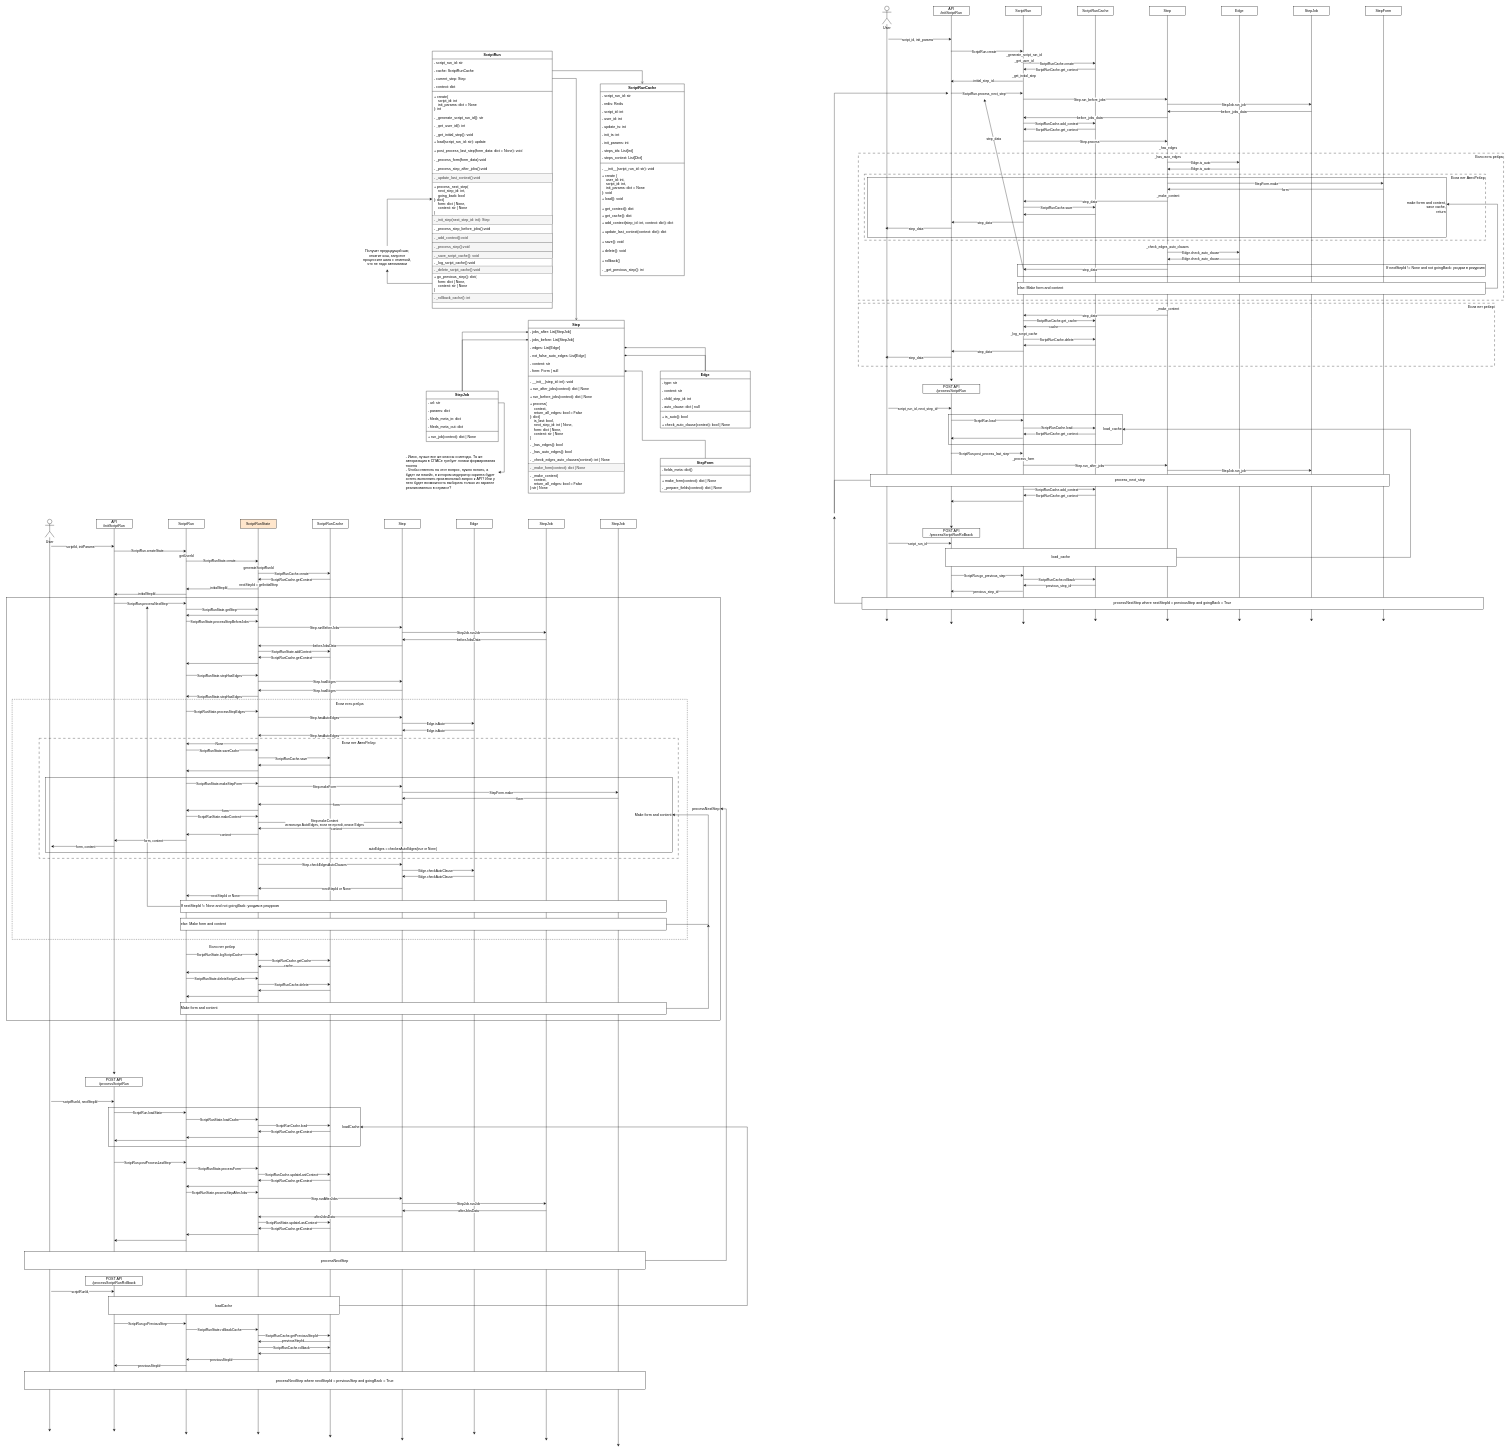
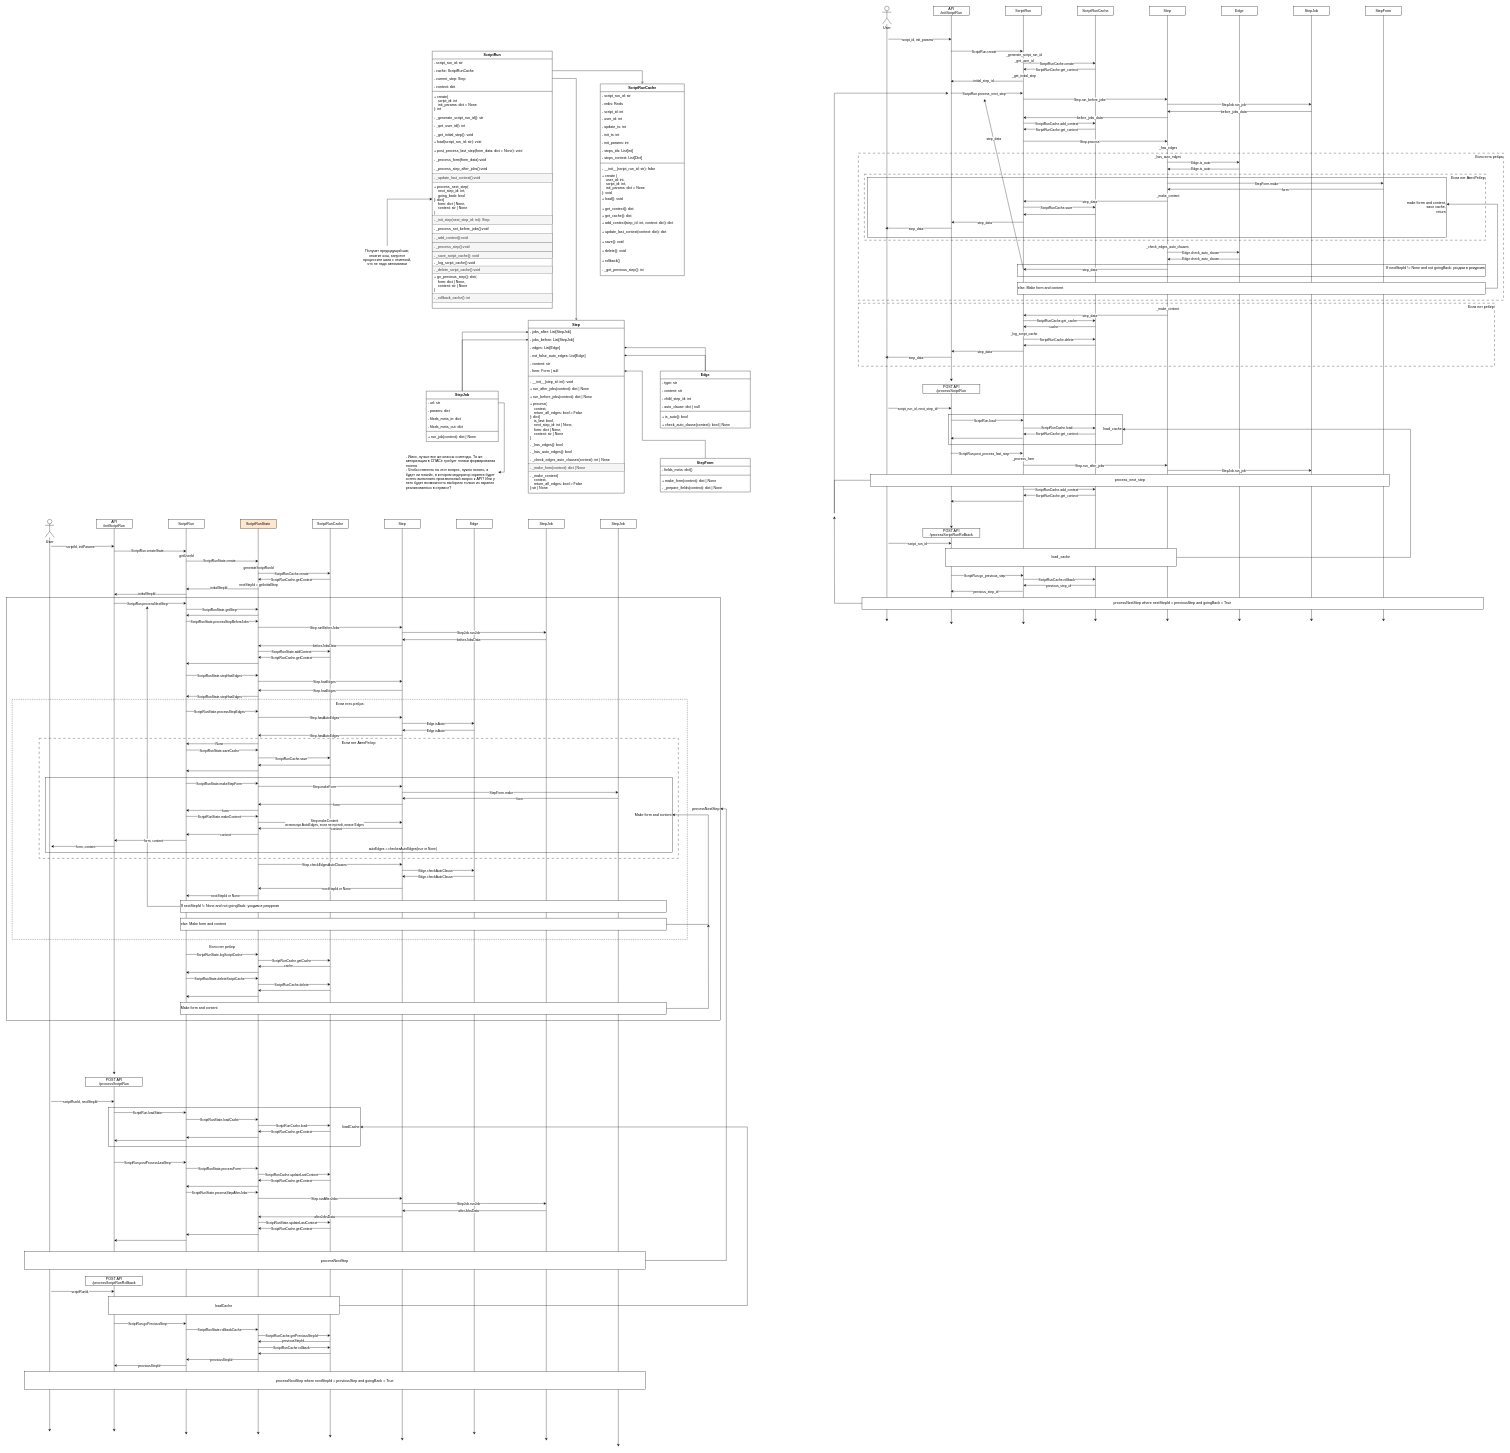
- <mxCell id="222" value="+ load(script_run_id: str): update" style="text;strokeColor=none;fillColor=none;align=left;verticalAlign=top;spacingLeft=4;spacingRight=4;overflow=hidden;rotatable=0;points=[[0,0.5],[1,0.5]];portConstraint=eastwest;whiteSpace=wrap;html=1;" parent="212" vertex="1"><mxGeometry y="288" width="400" height="30" as="geometry" /></mxCell>
+ <mxCell id="222" value="+ load(script_run_id: str): void" style="text;strokeColor=none;fillColor=none;align=left;verticalAlign=top;spacingLeft=4;spacingRight=4;overflow=hidden;rotatable=0;points=[[0,0.5],[1,0.5]];portConstraint=eastwest;whiteSpace=wrap;html=1;" parent="212" vertex="1"><mxGeometry y="288" width="400" height="30" as="geometry" /></mxCell>
- <mxCell id="271" value="- __init__(script_run_id: str): void" style="text;align=left;verticalAlign=top;spacingLeft=4;spacingRight=4;overflow=hidden;rotatable=0;points=[[0,0.5],[1,0.5]];portConstraint=eastwest;" parent="260" vertex="1"><mxGeometry y="268" width="280" height="24" as="geometry" /></mxCell>
+ <mxCell id="271" value="- __init__(script_run_id: str): false" style="text;align=left;verticalAlign=top;spacingLeft=4;spacingRight=4;overflow=hidden;rotatable=0;points=[[0,0.5],[1,0.5]];portConstraint=eastwest;" parent="260" vertex="1"><mxGeometry y="268" width="280" height="24" as="geometry" /></mxCell>
- <mxCell id="229" value="- _process_step_before_jobs():void" style="text;align=left;verticalAlign=top;spacingLeft=4;spacingRight=4;overflow=hidden;rotatable=0;points=[[0,0.5],[1,0.5]];portConstraint=eastwest;" parent="212" vertex="1"><mxGeometry y="578" width="400" height="30" as="geometry" /></mxCell>
+ <mxCell id="229" value="- _process_not_before_jobs():void" style="text;align=left;verticalAlign=top;spacingLeft=4;spacingRight=4;overflow=hidden;rotatable=0;points=[[0,0.5],[1,0.5]];portConstraint=eastwest;" parent="212" vertex="1"><mxGeometry y="578" width="400" height="30" as="geometry" /></mxCell>
- <mxCell id="307" style="edgeStyle=orthogonalEdgeStyle;rounded=0;orthogonalLoop=1;jettySize=auto;html=1;exitX=0;exitY=0.5;exitDx=0;exitDy=0;" parent="1" source="235" target="306" edge="1"><mxGeometry relative="1" as="geometry" /></mxCell>
